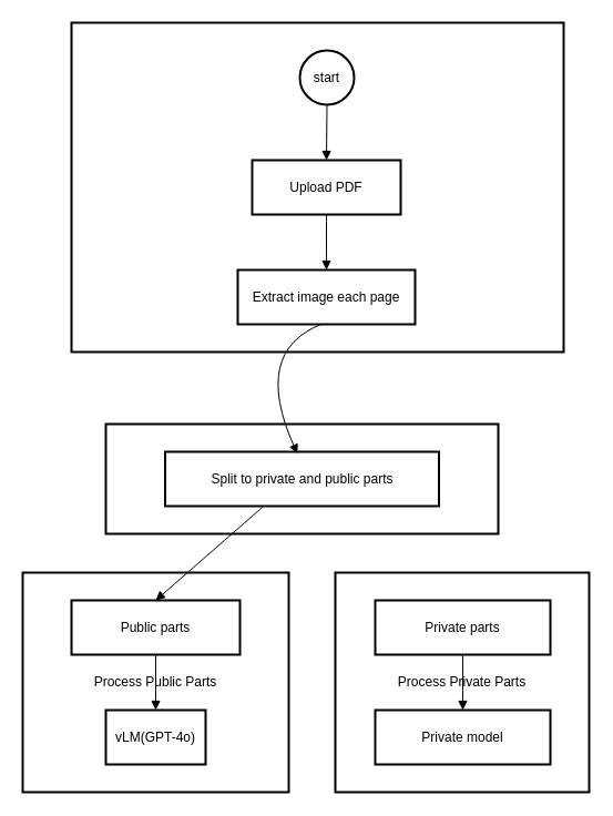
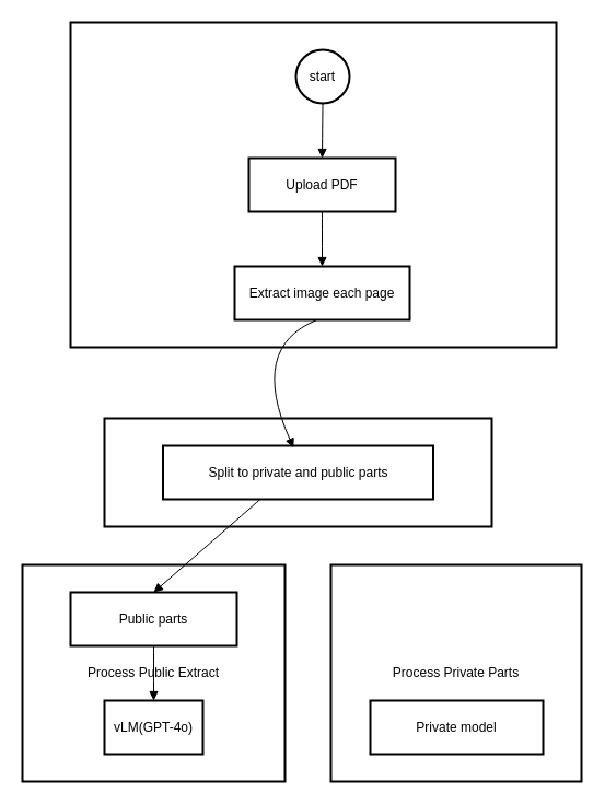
- <mxCell id="10" value="Private parts" style="whiteSpace=wrap;strokeWidth=2;" parent="1" vertex="1"><mxGeometry x="338" y="541" width="158" height="49" as="geometry" /></mxCell>
- <mxCell id="17" value="" style="curved=1;startArrow=none;endArrow=block;exitX=0.5;exitY=1;entryX=0.5;entryY=0;" parent="1" source="10" target="11" edge="1"><mxGeometry relative="1" as="geometry"><Array as="points" /></mxGeometry></mxCell>
- <mxCell id="2" value="Process Public Parts" style="whiteSpace=wrap;strokeWidth=2;" parent="1" vertex="1"><mxGeometry x="20" y="516" width="240" height="198" as="geometry" /></mxCell>
+ <mxCell id="2" value="Process Public Extract" style="whiteSpace=wrap;strokeWidth=2;" parent="1" vertex="1"><mxGeometry x="20" y="516" width="240" height="198" as="geometry" /></mxCell>
